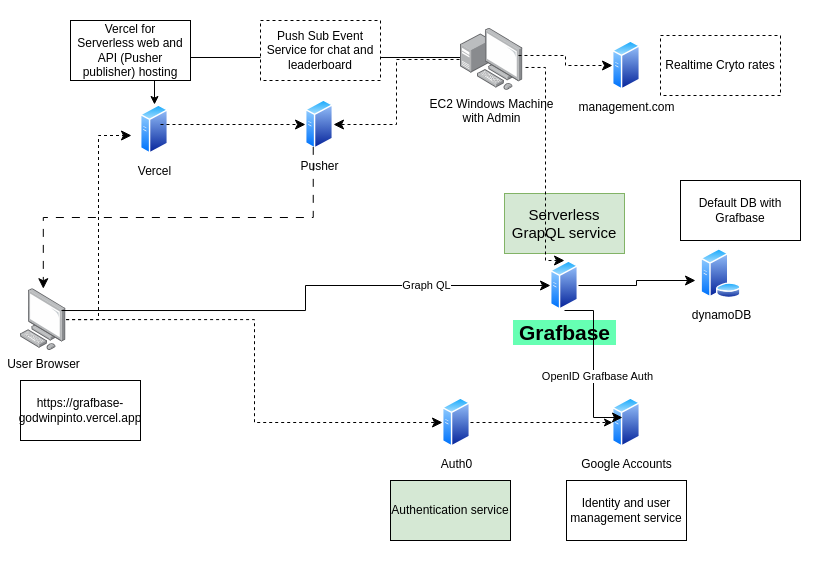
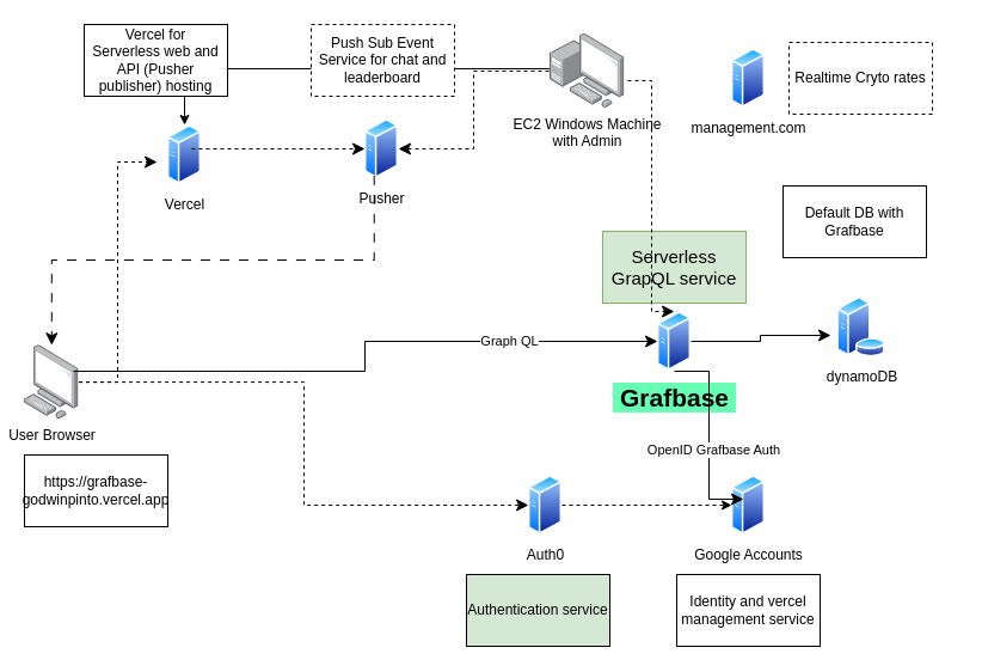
- <mxCell id="31" value="" style="edgeStyle=elbowEdgeStyle;elbow=horizontal;endArrow=classic;html=1;curved=0;rounded=0;endSize=8;startSize=8;entryX=0;entryY=0.5;entryDx=0;entryDy=0;dashed=1;exitX=0.929;exitY=0.439;exitDx=0;exitDy=0;exitPerimeter=0;" edge="1" parent="1" source="29" target="27"><mxGeometry width="50" height="50" relative="1" as="geometry"><mxPoint x="535" y="77" as="sourcePoint" /><mxPoint x="574" y="270" as="targetPoint" /></mxGeometry></mxCell>
- <mxCell id="25" value="Default DB with Grafbase" style="rounded=0;whiteSpace=wrap;html=1;" vertex="1" parent="1"><mxGeometry x="680" y="180" width="120" height="60" as="geometry" /></mxCell>
+ <mxCell id="25" value="Default DB with Grafbase" style="rounded=0;whiteSpace=wrap;html=1;" vertex="1" parent="1"><mxGeometry x="655" y="155" width="120" height="60" as="geometry" /></mxCell>
- <mxCell id="24" value="Identity and user management service" style="rounded=0;whiteSpace=wrap;html=1;" vertex="1" parent="1"><mxGeometry x="566" y="480" width="120" height="60" as="geometry" /></mxCell>
+ <mxCell id="24" value="Identity and vercel management service" style="rounded=0;whiteSpace=wrap;html=1;" vertex="1" parent="1"><mxGeometry x="566" y="480" width="120" height="60" as="geometry" /></mxCell>
